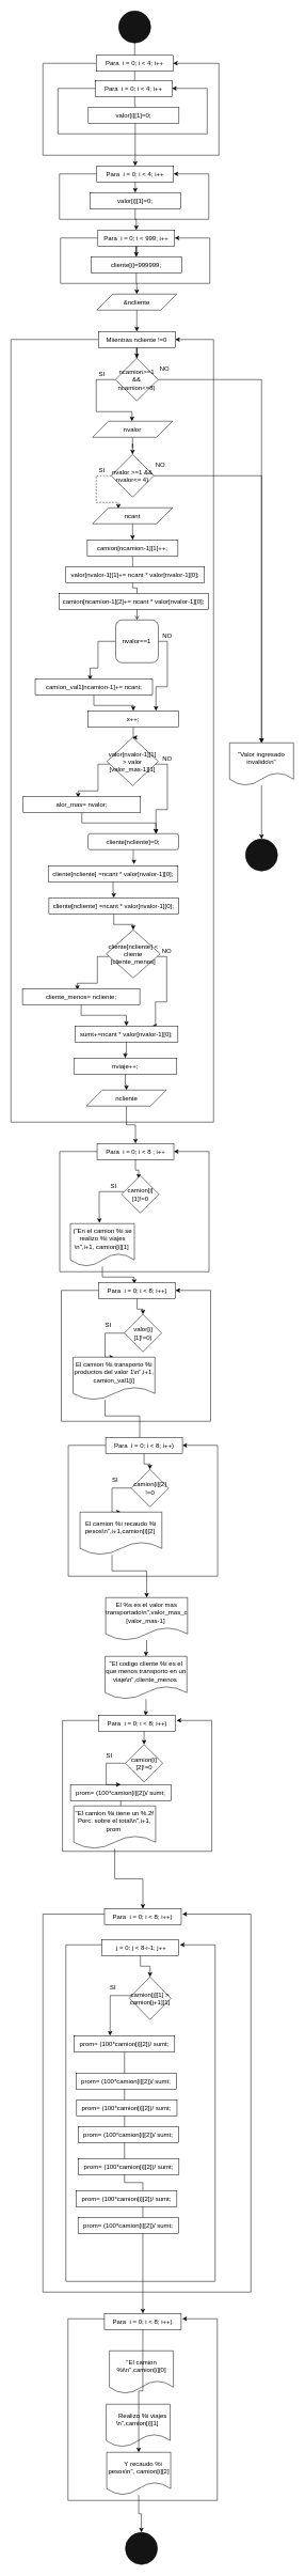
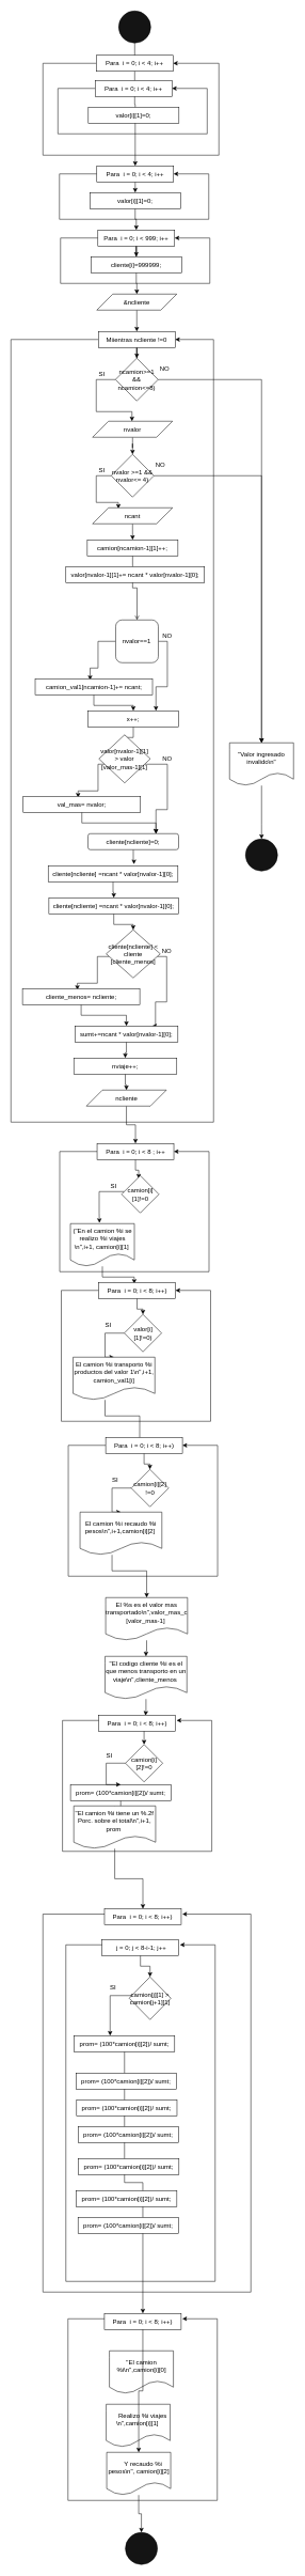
- <mxCell id="19" style="edgeStyle=orthogonalEdgeStyle;rounded=0;orthogonalLoop=1;jettySize=auto;html=1;entryX=0.323;entryY=0.055;entryDx=0;entryDy=0;entryPerimeter=0;dashed=1;" edge="1" parent="1" source="21" target="31"><mxGeometry relative="1" as="geometry"><Array as="points"><mxPoint x="180" y="890" /><mxPoint x="180" y="940" /><mxPoint x="221" y="940" /></Array></mxGeometry></mxCell>
+ <mxCell id="19" style="edgeStyle=orthogonalEdgeStyle;rounded=0;orthogonalLoop=1;jettySize=auto;html=1;entryX=0.323;entryY=0.055;entryDx=0;entryDy=0;entryPerimeter=0;" edge="1" parent="1" source="21" target="31"><mxGeometry relative="1" as="geometry"><Array as="points"><mxPoint x="180" y="890" /><mxPoint x="180" y="940" /><mxPoint x="221" y="940" /></Array></mxGeometry></mxCell>
- <mxCell id="93" value="camion[ncamion-1][2]+= ncant * valor[nvalor-1][0];" style="rounded=0;whiteSpace=wrap;html=1;" vertex="1" parent="1"><mxGeometry x="110.09" y="1110" width="279.94" height="30" as="geometry" /></mxCell>
- <mxCell id="71" value="valor[nvalor-1][1] &amp;gt; valor [valor_mas-1][1]" style="rhombus;whiteSpace=wrap;html=1;" vertex="1" parent="1"><mxGeometry x="200" y="1380" width="96.45" height="90" as="geometry" /></mxCell>
+ <mxCell id="71" value="valor[nvalor-1][1] &amp;gt; valor [valor_mas-1][1]" style="rhombus;whiteSpace=wrap;html=1;" vertex="1" parent="1"><mxGeometry x="185" y="1375" width="96.45" height="90" as="geometry" /></mxCell>
- <mxCell id="73" value="alor_mas= nvalor;" style="rounded=0;whiteSpace=wrap;html=1;" vertex="1" parent="1"><mxGeometry x="43" y="1490" width="220" height="30" as="geometry" /></mxCell>
+ <mxCell id="73" value="val_mas= nvalor;" style="rounded=0;whiteSpace=wrap;html=1;" vertex="1" parent="1"><mxGeometry x="43" y="1490" width="220" height="30" as="geometry" /></mxCell>
